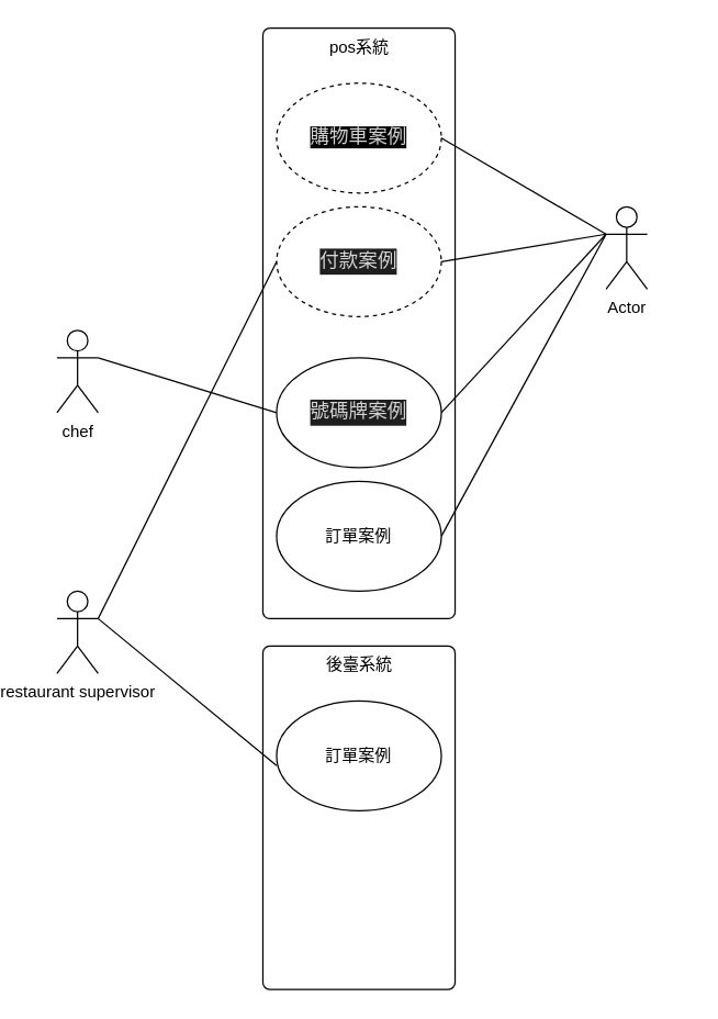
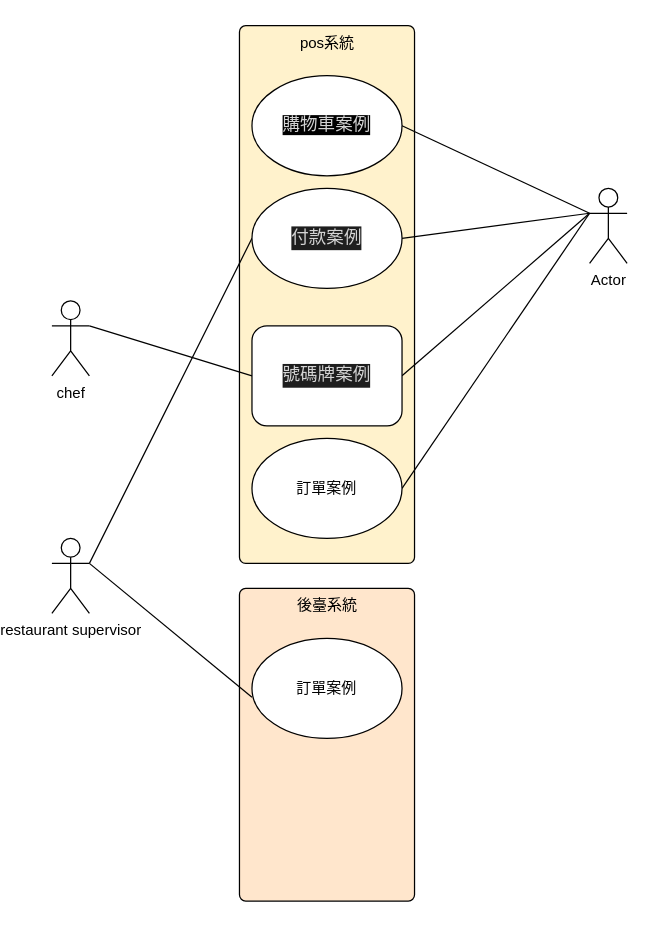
- <mxCell id="4" value="&lt;div style=&quot;color: rgb(212, 212, 212); font-family: Consolas, &amp;quot;Courier New&amp;quot;, monospace; font-size: 14px; line-height: 19px;&quot;&gt;&lt;span style=&quot;background-color: rgb(0, 0, 0);&quot;&gt;購物車案例&lt;/span&gt;&lt;/div&gt;" style="ellipse;whiteSpace=wrap;html=1;dashed=1;" parent="1" vertex="1"><mxGeometry x="180" y="60" width="120" height="80" as="geometry" /></mxCell>
+ <mxCell id="4" value="&lt;div style=&quot;color: rgb(212, 212, 212); font-family: Consolas, &amp;quot;Courier New&amp;quot;, monospace; font-size: 14px; line-height: 19px;&quot;&gt;&lt;span style=&quot;background-color: rgb(0, 0, 0);&quot;&gt;購物車案例&lt;/span&gt;&lt;/div&gt;" style="ellipse;whiteSpace=wrap;html=1;" parent="1" vertex="1"><mxGeometry x="180" y="60" width="120" height="80" as="geometry" /></mxCell>
- <mxCell id="11" value="Actor" style="shape=umlActor;verticalLabelPosition=bottom;verticalAlign=top;html=1;" parent="1" vertex="1"><mxGeometry x="420" y="150" width="30" height="60" as="geometry" /></mxCell>
+ <mxCell id="11" value="Actor" style="shape=umlActor;verticalLabelPosition=bottom;verticalAlign=top;html=1;" parent="1" vertex="1"><mxGeometry x="450" y="150" width="30" height="60" as="geometry" /></mxCell>
- <mxCell id="14" value="&lt;div style=&quot;color: rgb(212, 212, 212); background-color: rgb(30, 30, 30); font-family: Consolas, &amp;quot;Courier New&amp;quot;, monospace; font-size: 14px; line-height: 19px;&quot;&gt;付款案例&lt;/div&gt;" style="ellipse;whiteSpace=wrap;html=1;dashed=1;" parent="1" vertex="1"><mxGeometry x="180" y="150" width="120" height="80" as="geometry" /></mxCell>
+ <mxCell id="14" value="&lt;div style=&quot;color: rgb(212, 212, 212); background-color: rgb(30, 30, 30); font-family: Consolas, &amp;quot;Courier New&amp;quot;, monospace; font-size: 14px; line-height: 19px;&quot;&gt;付款案例&lt;/div&gt;" style="ellipse;whiteSpace=wrap;html=1;" parent="1" vertex="1"><mxGeometry x="180" y="150" width="120" height="80" as="geometry" /></mxCell>
- <mxCell id="3" value="pos系統" style="html=1;align=center;verticalAlign=top;rounded=1;absoluteArcSize=1;arcSize=10;dashed=0;" parent="1" vertex="1"><mxGeometry x="170" y="20" width="140" height="430" as="geometry" /></mxCell>
+ <mxCell id="3" value="pos系統" style="html=1;align=center;verticalAlign=top;rounded=1;absoluteArcSize=1;arcSize=10;dashed=0;fillColor=#fff2cc;" parent="1" vertex="1"><mxGeometry x="170" y="20" width="140" height="430" as="geometry" /></mxCell>
- <mxCell id="17" value="&lt;div style=&quot;color: rgb(212, 212, 212); background-color: rgb(30, 30, 30); font-family: Consolas, &amp;quot;Courier New&amp;quot;, monospace; font-size: 14px; line-height: 19px;&quot;&gt;&lt;div style=&quot;line-height: 19px;&quot;&gt;號碼牌案例&lt;/div&gt;&lt;/div&gt;" style="ellipse;whiteSpace=wrap;html=1;" parent="1" vertex="1"><mxGeometry x="180" y="260" width="120" height="80" as="geometry" /></mxCell>
+ <mxCell id="17" value="&lt;div style=&quot;color: rgb(212, 212, 212); background-color: rgb(30, 30, 30); font-family: Consolas, &amp;quot;Courier New&amp;quot;, monospace; font-size: 14px; line-height: 19px;&quot;&gt;&lt;div style=&quot;line-height: 19px;&quot;&gt;號碼牌案例&lt;/div&gt;&lt;/div&gt;" style="whiteSpace=wrap;html=1;rounded=1;" parent="1" vertex="1"><mxGeometry x="180" y="260" width="120" height="80" as="geometry" /></mxCell>
- <mxCell id="2" value="&lt;span style=&quot;&quot;&gt;後臺系統&lt;/span&gt;" style="html=1;align=center;verticalAlign=top;rounded=1;absoluteArcSize=1;arcSize=10;dashed=0;" parent="1" vertex="1"><mxGeometry x="170" y="470" width="140" height="250" as="geometry" /></mxCell>
+ <mxCell id="2" value="&lt;span style=&quot;&quot;&gt;後臺系統&lt;/span&gt;" style="html=1;align=center;verticalAlign=top;rounded=1;absoluteArcSize=1;arcSize=10;dashed=0;fillColor=#ffe6cc;" parent="1" vertex="1"><mxGeometry x="170" y="470" width="140" height="250" as="geometry" /></mxCell>
